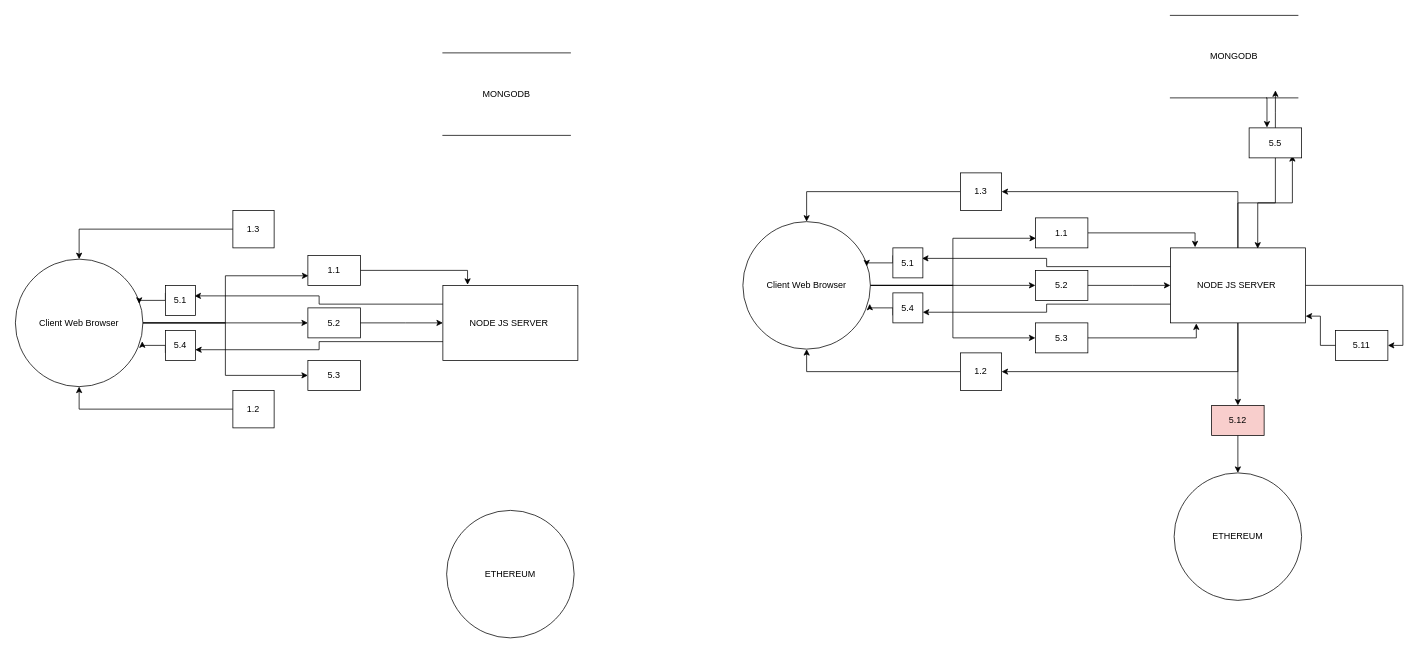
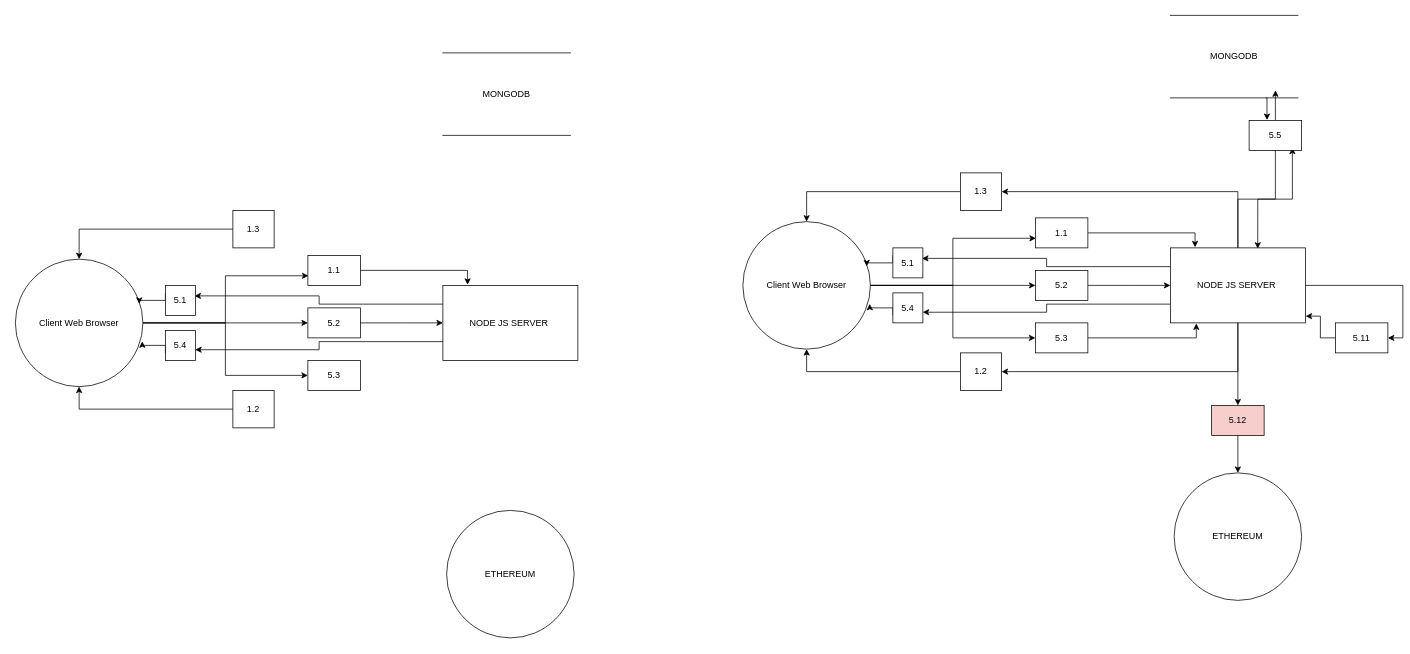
- <mxCell id="31" value="5.5" style="rounded=0;whiteSpace=wrap;html=1;" vertex="1" parent="1"><mxGeometry x="1665" y="170" width="70" height="40" as="geometry" /></mxCell>
+ <mxCell id="31" value="5.5" style="rounded=0;whiteSpace=wrap;html=1;" vertex="1" parent="1"><mxGeometry x="1665" y="160" width="70" height="40" as="geometry" /></mxCell>
- <mxCell id="36" value="5.11" style="rounded=0;whiteSpace=wrap;html=1;" vertex="1" parent="1"><mxGeometry x="1780" y="440" width="70" height="40" as="geometry" /></mxCell>
+ <mxCell id="36" value="5.11" style="rounded=0;whiteSpace=wrap;html=1;" vertex="1" parent="1"><mxGeometry x="1780" y="430" width="70" height="40" as="geometry" /></mxCell>
